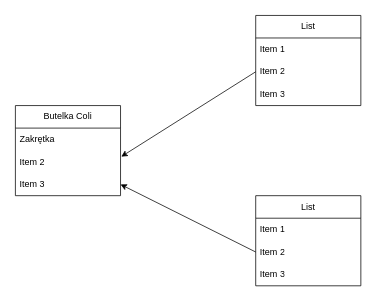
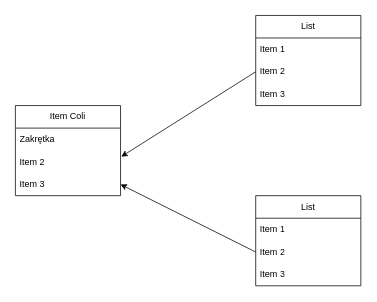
- <mxCell id="2" value="Butelka Coli" style="swimlane;fontStyle=0;childLayout=stackLayout;horizontal=1;startSize=30;horizontalStack=0;resizeParent=1;resizeParentMax=0;resizeLast=0;collapsible=1;marginBottom=0;whiteSpace=wrap;html=1;" vertex="1" parent="1"><mxGeometry x="20" y="140" width="140" height="120" as="geometry" /></mxCell>
+ <mxCell id="2" value="Item Coli" style="swimlane;fontStyle=0;childLayout=stackLayout;horizontal=1;startSize=30;horizontalStack=0;resizeParent=1;resizeParentMax=0;resizeLast=0;collapsible=1;marginBottom=0;whiteSpace=wrap;html=1;" vertex="1" parent="1"><mxGeometry x="20" y="140" width="140" height="120" as="geometry" /></mxCell>
